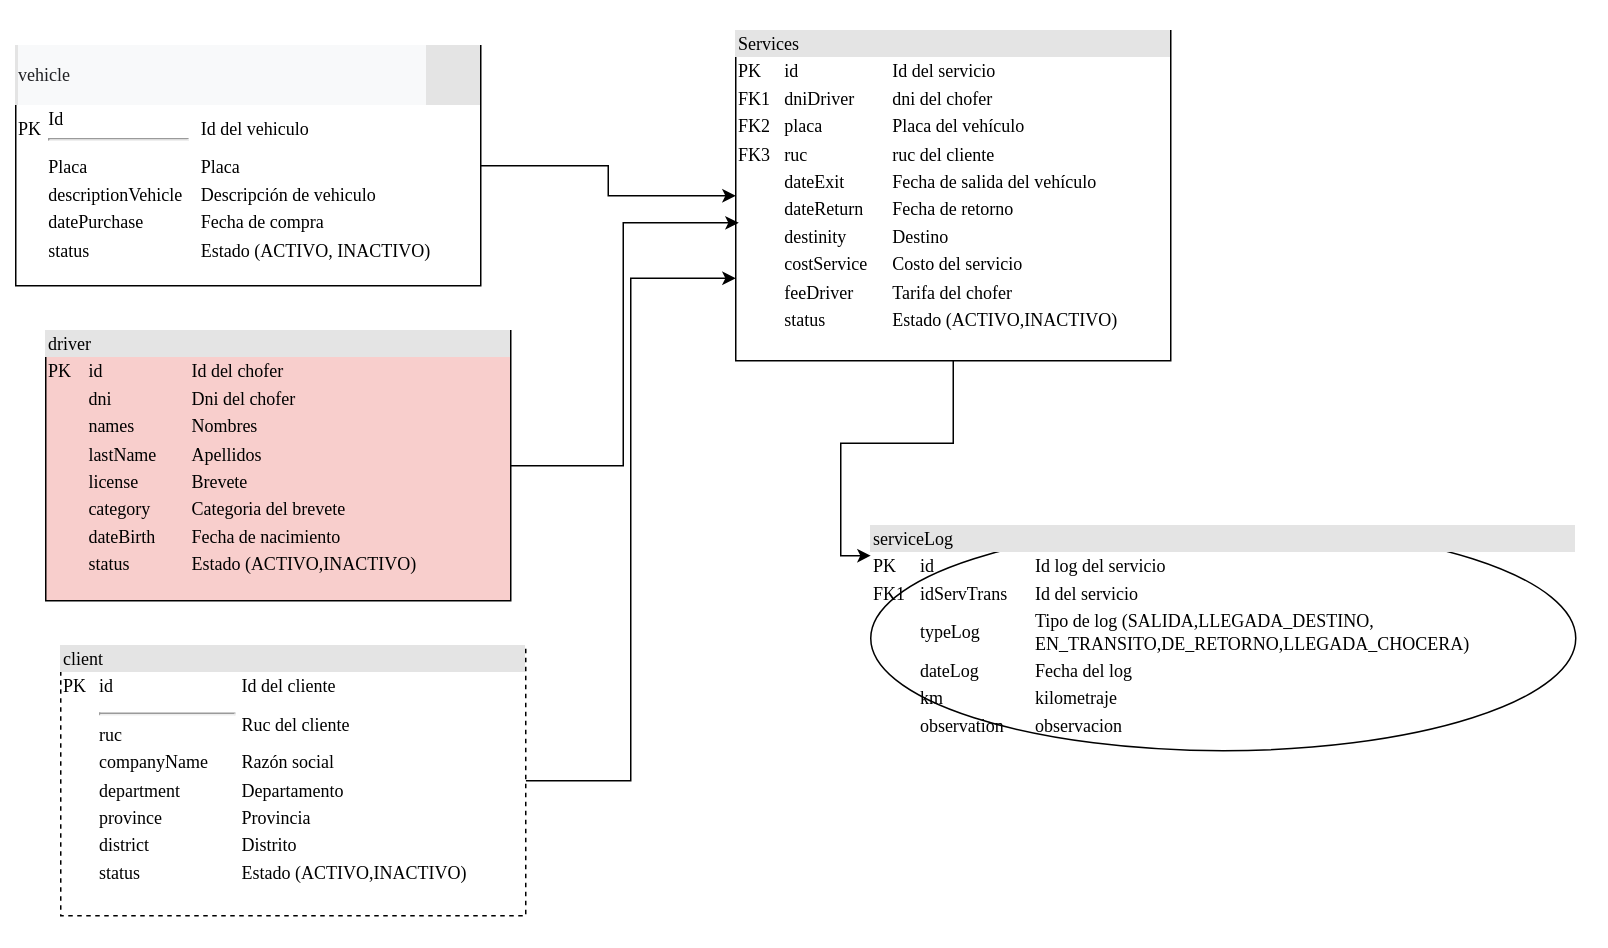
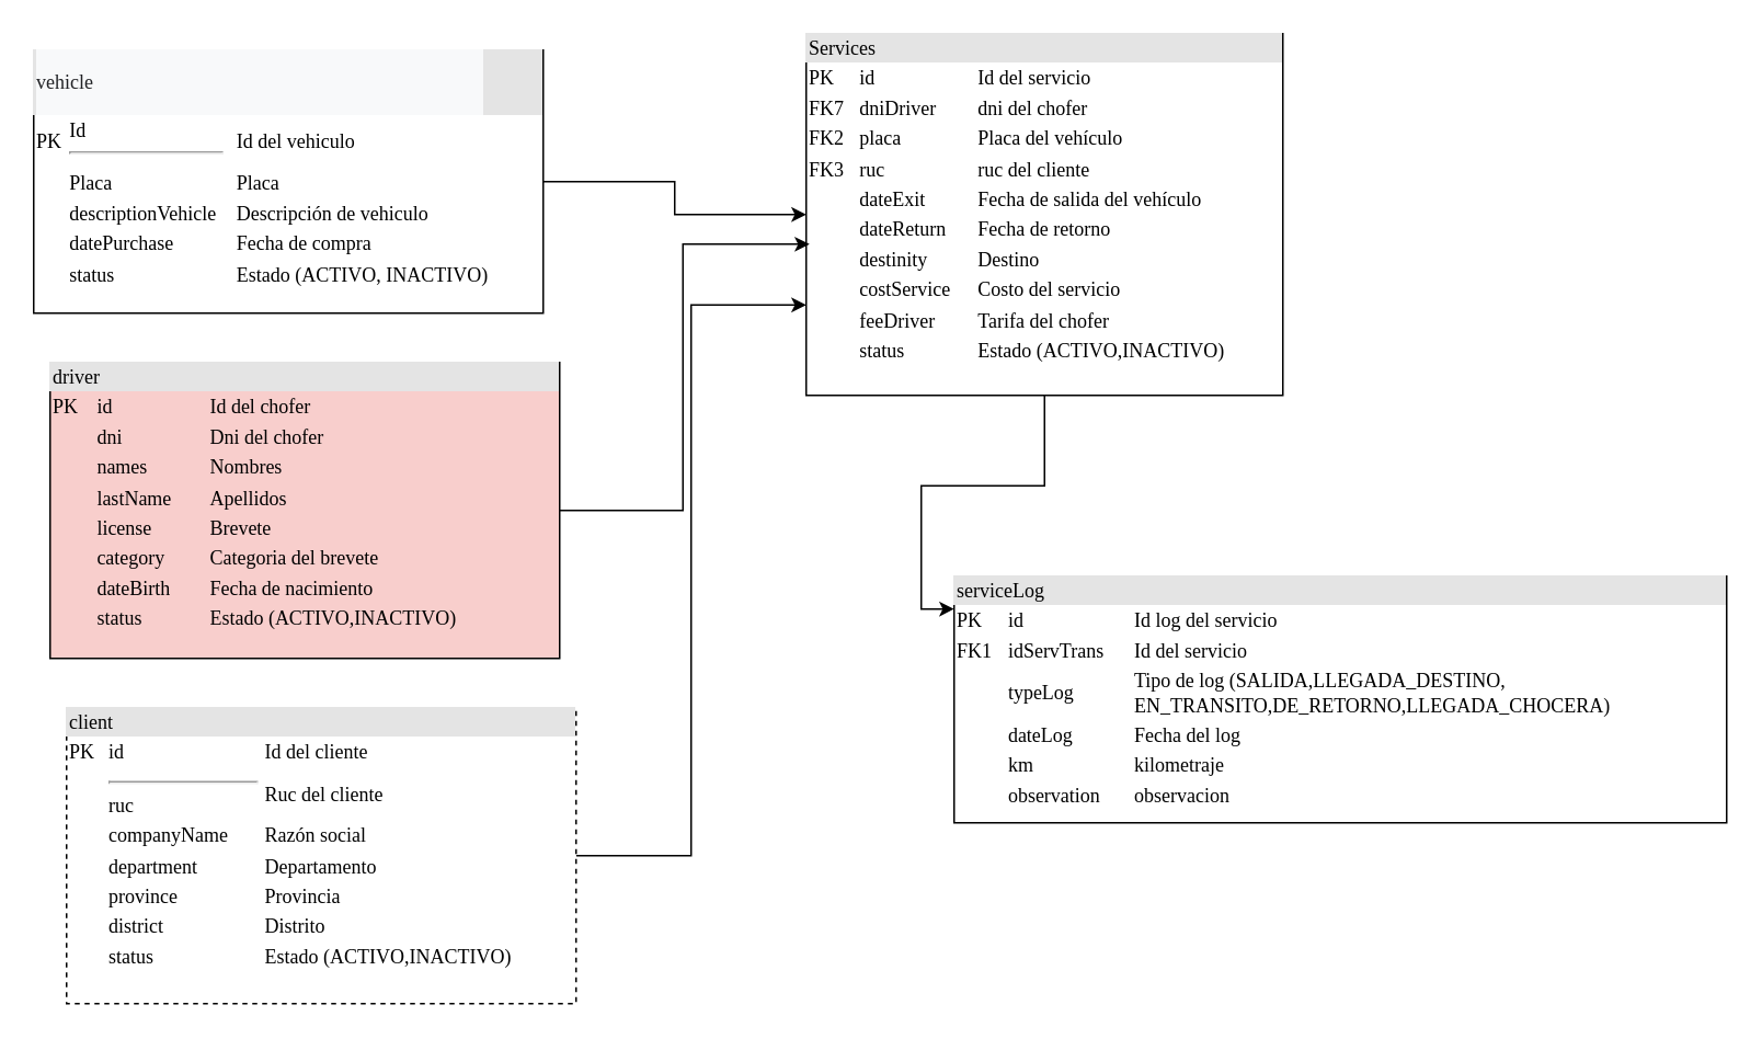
- <mxCell id="3" value="&lt;div style=&quot;box-sizing:border-box;width:100%;background:#e4e4e4;padding:2px;&quot;&gt;&lt;pre style=&quot;unicode-bidi: isolate; line-height: 36px; background-color: rgb(248, 249, 250); border: none; padding: 2px 0.14em 2px 0px; position: relative; margin-top: -2px; margin-bottom: -2px; resize: none; font-family: inherit; overflow: hidden; width: 270px; overflow-wrap: break-word; color: rgb(32, 33, 36);&quot; dir=&quot;ltr&quot; id=&quot;tw-target-text&quot; data-placeholder=&quot;Traducción&quot; class=&quot;tw-data-text tw-text-large tw-ta&quot;&gt;&lt;span style=&quot;&quot; lang=&quot;en&quot; class=&quot;Y2IQFc&quot;&gt;&lt;font style=&quot;font-size: 12px; line-height: 1.2;&quot;&gt;vehicle&lt;/font&gt;&lt;/span&gt;&lt;/pre&gt;&lt;/div&gt;&lt;table style=&quot;width:100%;font-size:1em;&quot; cellpadding=&quot;2&quot; cellspacing=&quot;0&quot;&gt;&lt;tbody&gt;&lt;tr&gt;&lt;td&gt;PK&lt;/td&gt;&lt;td&gt;Id&lt;hr&gt;&lt;/td&gt;&lt;td&gt;&lt;br&gt;&lt;/td&gt;&lt;td&gt;Id del vehiculo&lt;/td&gt;&lt;td&gt;&lt;/td&gt;&lt;td&gt;&lt;/td&gt;&lt;td&gt;&lt;/td&gt;&lt;td&gt;&lt;/td&gt;&lt;td&gt;&lt;br&gt;&lt;/td&gt;&lt;/tr&gt;&lt;tr&gt;&lt;td&gt;&lt;br&gt;&lt;/td&gt;&lt;td&gt;Placa&lt;/td&gt;&lt;td&gt;&lt;br&gt;&lt;/td&gt;&lt;td&gt;Placa&lt;/td&gt;&lt;td&gt;&lt;br&gt;&lt;/td&gt;&lt;td&gt;&lt;br&gt;&lt;/td&gt;&lt;td&gt;&lt;br&gt;&lt;/td&gt;&lt;td&gt;&lt;br&gt;&lt;/td&gt;&lt;td&gt;&lt;br&gt;&lt;/td&gt;&lt;/tr&gt;&lt;tr&gt;&lt;td&gt;&lt;/td&gt;&lt;td&gt;descriptionVehicle&lt;br&gt;&lt;/td&gt;&lt;td&gt;&lt;br&gt;&lt;/td&gt;&lt;td&gt;Descripción de vehiculo&lt;/td&gt;&lt;td&gt;&lt;br&gt;&lt;/td&gt;&lt;td&gt;&lt;br&gt;&lt;/td&gt;&lt;td&gt;&lt;br&gt;&lt;/td&gt;&lt;td&gt;&lt;br&gt;&lt;/td&gt;&lt;td&gt;&lt;br&gt;&lt;/td&gt;&lt;/tr&gt;&lt;tr&gt;&lt;td&gt;&lt;br&gt;&lt;/td&gt;&lt;td&gt;datePurchase&lt;br&gt;&lt;/td&gt;&lt;td&gt;&lt;br&gt;&lt;/td&gt;&lt;td&gt;Fecha de compra&lt;/td&gt;&lt;td&gt;&lt;br&gt;&lt;/td&gt;&lt;td&gt;&lt;br&gt;&lt;/td&gt;&lt;td&gt;&lt;br&gt;&lt;/td&gt;&lt;td&gt;&lt;br&gt;&lt;/td&gt;&lt;td&gt;&lt;br&gt;&lt;/td&gt;&lt;/tr&gt;&lt;tr&gt;&lt;td&gt;&lt;br&gt;&lt;/td&gt;&lt;td&gt;status&lt;br&gt;&lt;/td&gt;&lt;td&gt;&lt;br&gt;&lt;/td&gt;&lt;td&gt;Estado (ACTIVO, INACTIVO)&amp;nbsp;&lt;/td&gt;&lt;td&gt;&lt;br&gt;&lt;/td&gt;&lt;td&gt;&lt;br&gt;&lt;/td&gt;&lt;td&gt;&lt;br&gt;&lt;/td&gt;&lt;td&gt;&lt;br&gt;&lt;/td&gt;&lt;td&gt;&lt;br&gt;&lt;/td&gt;&lt;/tr&gt;&lt;/tbody&gt;&lt;/table&gt;" style="verticalAlign=top;align=left;overflow=fill;html=1;rounded=0;shadow=0;comic=0;labelBackgroundColor=none;strokeWidth=1;fontFamily=Verdana;fontSize=12;fillColor=default;" parent="1" vertex="1"><mxGeometry x="10" y="30" width="310" height="160" as="geometry" /></mxCell>
+ <mxCell id="3" value="&lt;div style=&quot;box-sizing:border-box;width:100%;background:#e4e4e4;padding:2px;&quot;&gt;&lt;pre style=&quot;unicode-bidi: isolate; line-height: 36px; background-color: rgb(248, 249, 250); border: none; padding: 2px 0.14em 2px 0px; position: relative; margin-top: -2px; margin-bottom: -2px; resize: none; font-family: inherit; overflow: hidden; width: 270px; overflow-wrap: break-word; color: rgb(32, 33, 36);&quot; dir=&quot;ltr&quot; id=&quot;tw-target-text&quot; data-placeholder=&quot;Traducción&quot; class=&quot;tw-data-text tw-text-large tw-ta&quot;&gt;&lt;span style=&quot;&quot; lang=&quot;en&quot; class=&quot;Y2IQFc&quot;&gt;&lt;font style=&quot;font-size: 12px; line-height: 1.2;&quot;&gt;vehicle&lt;/font&gt;&lt;/span&gt;&lt;/pre&gt;&lt;/div&gt;&lt;table style=&quot;width:100%;font-size:1em;&quot; cellpadding=&quot;2&quot; cellspacing=&quot;0&quot;&gt;&lt;tbody&gt;&lt;tr&gt;&lt;td&gt;PK&lt;/td&gt;&lt;td&gt;Id&lt;hr&gt;&lt;/td&gt;&lt;td&gt;&lt;br&gt;&lt;/td&gt;&lt;td&gt;Id del vehiculo&lt;/td&gt;&lt;td&gt;&lt;/td&gt;&lt;td&gt;&lt;/td&gt;&lt;td&gt;&lt;/td&gt;&lt;td&gt;&lt;/td&gt;&lt;td&gt;&lt;br&gt;&lt;/td&gt;&lt;/tr&gt;&lt;tr&gt;&lt;td&gt;&lt;br&gt;&lt;/td&gt;&lt;td&gt;Placa&lt;/td&gt;&lt;td&gt;&lt;br&gt;&lt;/td&gt;&lt;td&gt;Placa&lt;/td&gt;&lt;td&gt;&lt;br&gt;&lt;/td&gt;&lt;td&gt;&lt;br&gt;&lt;/td&gt;&lt;td&gt;&lt;br&gt;&lt;/td&gt;&lt;td&gt;&lt;br&gt;&lt;/td&gt;&lt;td&gt;&lt;br&gt;&lt;/td&gt;&lt;/tr&gt;&lt;tr&gt;&lt;td&gt;&lt;/td&gt;&lt;td&gt;descriptionVehicle&lt;br&gt;&lt;/td&gt;&lt;td&gt;&lt;br&gt;&lt;/td&gt;&lt;td&gt;Descripción de vehiculo&lt;/td&gt;&lt;td&gt;&lt;br&gt;&lt;/td&gt;&lt;td&gt;&lt;br&gt;&lt;/td&gt;&lt;td&gt;&lt;br&gt;&lt;/td&gt;&lt;td&gt;&lt;br&gt;&lt;/td&gt;&lt;td&gt;&lt;br&gt;&lt;/td&gt;&lt;/tr&gt;&lt;tr&gt;&lt;td&gt;&lt;br&gt;&lt;/td&gt;&lt;td&gt;datePurchase&lt;br&gt;&lt;/td&gt;&lt;td&gt;&lt;br&gt;&lt;/td&gt;&lt;td&gt;Fecha de compra&lt;/td&gt;&lt;td&gt;&lt;br&gt;&lt;/td&gt;&lt;td&gt;&lt;br&gt;&lt;/td&gt;&lt;td&gt;&lt;br&gt;&lt;/td&gt;&lt;td&gt;&lt;br&gt;&lt;/td&gt;&lt;td&gt;&lt;br&gt;&lt;/td&gt;&lt;/tr&gt;&lt;tr&gt;&lt;td&gt;&lt;br&gt;&lt;/td&gt;&lt;td&gt;status&lt;br&gt;&lt;/td&gt;&lt;td&gt;&lt;br&gt;&lt;/td&gt;&lt;td&gt;Estado (ACTIVO, INACTIVO)&amp;nbsp;&lt;/td&gt;&lt;td&gt;&lt;br&gt;&lt;/td&gt;&lt;td&gt;&lt;br&gt;&lt;/td&gt;&lt;td&gt;&lt;br&gt;&lt;/td&gt;&lt;td&gt;&lt;br&gt;&lt;/td&gt;&lt;td&gt;&lt;br&gt;&lt;/td&gt;&lt;/tr&gt;&lt;/tbody&gt;&lt;/table&gt;" style="verticalAlign=top;align=left;overflow=fill;html=1;rounded=0;shadow=0;comic=0;labelBackgroundColor=none;strokeWidth=1;fontFamily=Verdana;fontSize=12;fillColor=default;" parent="1" vertex="1"><mxGeometry x="20" y="30" width="310" height="160" as="geometry" /></mxCell>
- <mxCell id="7" value="&lt;div style=&quot;box-sizing: border-box ; width: 100% ; background: #e4e4e4 ; padding: 2px&quot;&gt;Services&lt;/div&gt;&lt;table style=&quot;width: 100% ; font-size: 1em&quot; cellpadding=&quot;2&quot; cellspacing=&quot;0&quot;&gt;&lt;tbody&gt;&lt;tr&gt;&lt;td&gt;PK&lt;/td&gt;&lt;td&gt;id&lt;/td&gt;&lt;td&gt;Id del servicio&lt;/td&gt;&lt;/tr&gt;&lt;tr&gt;&lt;td&gt;FK1&lt;/td&gt;&lt;td&gt;dniDriver&lt;/td&gt;&lt;td&gt;dni del chofer&lt;/td&gt;&lt;/tr&gt;&lt;tr&gt;&lt;td&gt;FK2&lt;/td&gt;&lt;td&gt;placa&lt;/td&gt;&lt;td&gt;Placa del vehículo&lt;/td&gt;&lt;/tr&gt;&lt;tr&gt;&lt;td&gt;FK3&lt;/td&gt;&lt;td&gt;ruc&lt;/td&gt;&lt;td&gt;ruc del cliente&lt;/td&gt;&lt;/tr&gt;&lt;tr&gt;&lt;td&gt;&lt;/td&gt;&lt;td&gt;dateExit&lt;/td&gt;&lt;td&gt;Fecha de salida del vehículo&lt;/td&gt;&lt;/tr&gt;&lt;tr&gt;&lt;td&gt;&lt;br&gt;&lt;/td&gt;&lt;td&gt;dateReturn&lt;br&gt;&lt;/td&gt;&lt;td&gt;Fecha de retorno&lt;/td&gt;&lt;/tr&gt;&lt;tr&gt;&lt;td&gt;&lt;br&gt;&lt;/td&gt;&lt;td&gt;destinity&lt;br&gt;&lt;/td&gt;&lt;td&gt;Destino&lt;/td&gt;&lt;/tr&gt;&lt;tr&gt;&lt;td&gt;&lt;br&gt;&lt;/td&gt;&lt;td&gt;costService&lt;br&gt;&lt;/td&gt;&lt;td&gt;Costo del servicio&amp;nbsp;&lt;/td&gt;&lt;/tr&gt;&lt;tr&gt;&lt;td&gt;&lt;br&gt;&lt;/td&gt;&lt;td&gt;feeDriver&lt;br&gt;&lt;/td&gt;&lt;td&gt;Tarifa del chofer&lt;/td&gt;&lt;/tr&gt;&lt;tr&gt;&lt;td&gt;&lt;br&gt;&lt;/td&gt;&lt;td&gt;status&lt;/td&gt;&lt;td&gt;Estado (ACTIVO,INACTIVO)&lt;br&gt;&lt;/td&gt;&lt;/tr&gt;&lt;/tbody&gt;&lt;/table&gt;" style="verticalAlign=top;align=left;overflow=fill;html=1;rounded=0;shadow=0;comic=0;labelBackgroundColor=none;strokeWidth=1;fontFamily=Verdana;fontSize=12" parent="1" vertex="1"><mxGeometry x="490" y="20" width="290" height="220" as="geometry" /></mxCell>
+ <mxCell id="7" value="&lt;div style=&quot;box-sizing: border-box ; width: 100% ; background: #e4e4e4 ; padding: 2px&quot;&gt;Services&lt;/div&gt;&lt;table style=&quot;width: 100% ; font-size: 1em&quot; cellpadding=&quot;2&quot; cellspacing=&quot;0&quot;&gt;&lt;tbody&gt;&lt;tr&gt;&lt;td&gt;PK&lt;/td&gt;&lt;td&gt;id&lt;/td&gt;&lt;td&gt;Id del servicio&lt;/td&gt;&lt;/tr&gt;&lt;tr&gt;&lt;td&gt;FK7&lt;/td&gt;&lt;td&gt;dniDriver&lt;/td&gt;&lt;td&gt;dni del chofer&lt;/td&gt;&lt;/tr&gt;&lt;tr&gt;&lt;td&gt;FK2&lt;/td&gt;&lt;td&gt;placa&lt;/td&gt;&lt;td&gt;Placa del vehículo&lt;/td&gt;&lt;/tr&gt;&lt;tr&gt;&lt;td&gt;FK3&lt;/td&gt;&lt;td&gt;ruc&lt;/td&gt;&lt;td&gt;ruc del cliente&lt;/td&gt;&lt;/tr&gt;&lt;tr&gt;&lt;td&gt;&lt;/td&gt;&lt;td&gt;dateExit&lt;/td&gt;&lt;td&gt;Fecha de salida del vehículo&lt;/td&gt;&lt;/tr&gt;&lt;tr&gt;&lt;td&gt;&lt;br&gt;&lt;/td&gt;&lt;td&gt;dateReturn&lt;br&gt;&lt;/td&gt;&lt;td&gt;Fecha de retorno&lt;/td&gt;&lt;/tr&gt;&lt;tr&gt;&lt;td&gt;&lt;br&gt;&lt;/td&gt;&lt;td&gt;destinity&lt;br&gt;&lt;/td&gt;&lt;td&gt;Destino&lt;/td&gt;&lt;/tr&gt;&lt;tr&gt;&lt;td&gt;&lt;br&gt;&lt;/td&gt;&lt;td&gt;costService&lt;br&gt;&lt;/td&gt;&lt;td&gt;Costo del servicio&amp;nbsp;&lt;/td&gt;&lt;/tr&gt;&lt;tr&gt;&lt;td&gt;&lt;br&gt;&lt;/td&gt;&lt;td&gt;feeDriver&lt;br&gt;&lt;/td&gt;&lt;td&gt;Tarifa del chofer&lt;/td&gt;&lt;/tr&gt;&lt;tr&gt;&lt;td&gt;&lt;br&gt;&lt;/td&gt;&lt;td&gt;status&lt;/td&gt;&lt;td&gt;Estado (ACTIVO,INACTIVO)&lt;br&gt;&lt;/td&gt;&lt;/tr&gt;&lt;/tbody&gt;&lt;/table&gt;" style="verticalAlign=top;align=left;overflow=fill;html=1;rounded=0;shadow=0;comic=0;labelBackgroundColor=none;strokeWidth=1;fontFamily=Verdana;fontSize=12" parent="1" vertex="1"><mxGeometry x="490" y="20" width="290" height="220" as="geometry" /></mxCell>
- <mxCell id="10" value="&lt;div style=&quot;box-sizing: border-box ; width: 100% ; background: #e4e4e4 ; padding: 2px&quot;&gt;serviceLog&lt;/div&gt;&lt;table style=&quot;width: 100% ; font-size: 1em&quot; cellpadding=&quot;2&quot; cellspacing=&quot;0&quot;&gt;&lt;tbody&gt;&lt;tr&gt;&lt;td&gt;PK&lt;/td&gt;&lt;td&gt;id&lt;/td&gt;&lt;td&gt;Id log del servicio&lt;/td&gt;&lt;/tr&gt;&lt;tr&gt;&lt;td&gt;FK1&lt;/td&gt;&lt;td&gt;idServTrans&lt;/td&gt;&lt;td&gt;Id del servicio&lt;/td&gt;&lt;/tr&gt;&lt;tr&gt;&lt;td&gt;&lt;/td&gt;&lt;td&gt;typeLog&lt;/td&gt;&lt;td&gt;Tipo de log (SALIDA,LLEGADA_DESTINO,&lt;br&gt;EN_TRANSITO,DE_RETORNO,LLEGADA_CHOCERA)&lt;/td&gt;&lt;/tr&gt;&lt;tr&gt;&lt;td&gt;&lt;br&gt;&lt;/td&gt;&lt;td&gt;dateLog&lt;br&gt;&lt;/td&gt;&lt;td&gt;Fecha del log&lt;/td&gt;&lt;/tr&gt;&lt;tr&gt;&lt;td&gt;&lt;br&gt;&lt;/td&gt;&lt;td&gt;km&lt;br&gt;&lt;/td&gt;&lt;td&gt;kilometraje&lt;/td&gt;&lt;/tr&gt;&lt;tr&gt;&lt;td&gt;&lt;br&gt;&lt;/td&gt;&lt;td&gt;observation&lt;br&gt;&lt;/td&gt;&lt;td&gt;observacion&lt;/td&gt;&lt;/tr&gt;&lt;tr&gt;&lt;td&gt;&lt;br&gt;&lt;/td&gt;&lt;td&gt;&lt;/td&gt;&lt;td&gt;&lt;br&gt;&lt;/td&gt;&lt;/tr&gt;&lt;/tbody&gt;&lt;/table&gt;" style="ellipse;verticalAlign=top;align=left;overflow=fill;html=1;shadow=0;comic=0;labelBackgroundColor=none;strokeWidth=1;fontFamily=Verdana;fontSize=12;" parent="1" vertex="1"><mxGeometry x="580" y="350" width="470" height="150" as="geometry" /></mxCell>
+ <mxCell id="10" value="&lt;div style=&quot;box-sizing: border-box ; width: 100% ; background: #e4e4e4 ; padding: 2px&quot;&gt;serviceLog&lt;/div&gt;&lt;table style=&quot;width: 100% ; font-size: 1em&quot; cellpadding=&quot;2&quot; cellspacing=&quot;0&quot;&gt;&lt;tbody&gt;&lt;tr&gt;&lt;td&gt;PK&lt;/td&gt;&lt;td&gt;id&lt;/td&gt;&lt;td&gt;Id log del servicio&lt;/td&gt;&lt;/tr&gt;&lt;tr&gt;&lt;td&gt;FK1&lt;/td&gt;&lt;td&gt;idServTrans&lt;/td&gt;&lt;td&gt;Id del servicio&lt;/td&gt;&lt;/tr&gt;&lt;tr&gt;&lt;td&gt;&lt;/td&gt;&lt;td&gt;typeLog&lt;/td&gt;&lt;td&gt;Tipo de log (SALIDA,LLEGADA_DESTINO,&lt;br&gt;EN_TRANSITO,DE_RETORNO,LLEGADA_CHOCERA)&lt;/td&gt;&lt;/tr&gt;&lt;tr&gt;&lt;td&gt;&lt;br&gt;&lt;/td&gt;&lt;td&gt;dateLog&lt;br&gt;&lt;/td&gt;&lt;td&gt;Fecha del log&lt;/td&gt;&lt;/tr&gt;&lt;tr&gt;&lt;td&gt;&lt;br&gt;&lt;/td&gt;&lt;td&gt;km&lt;br&gt;&lt;/td&gt;&lt;td&gt;kilometraje&lt;/td&gt;&lt;/tr&gt;&lt;tr&gt;&lt;td&gt;&lt;br&gt;&lt;/td&gt;&lt;td&gt;observation&lt;br&gt;&lt;/td&gt;&lt;td&gt;observacion&lt;/td&gt;&lt;/tr&gt;&lt;tr&gt;&lt;td&gt;&lt;br&gt;&lt;/td&gt;&lt;td&gt;&lt;/td&gt;&lt;td&gt;&lt;br&gt;&lt;/td&gt;&lt;/tr&gt;&lt;/tbody&gt;&lt;/table&gt;" style="verticalAlign=top;align=left;overflow=fill;html=1;rounded=0;shadow=0;comic=0;labelBackgroundColor=none;strokeWidth=1;fontFamily=Verdana;fontSize=12" parent="1" vertex="1"><mxGeometry x="580" y="350" width="470" height="150" as="geometry" /></mxCell>
